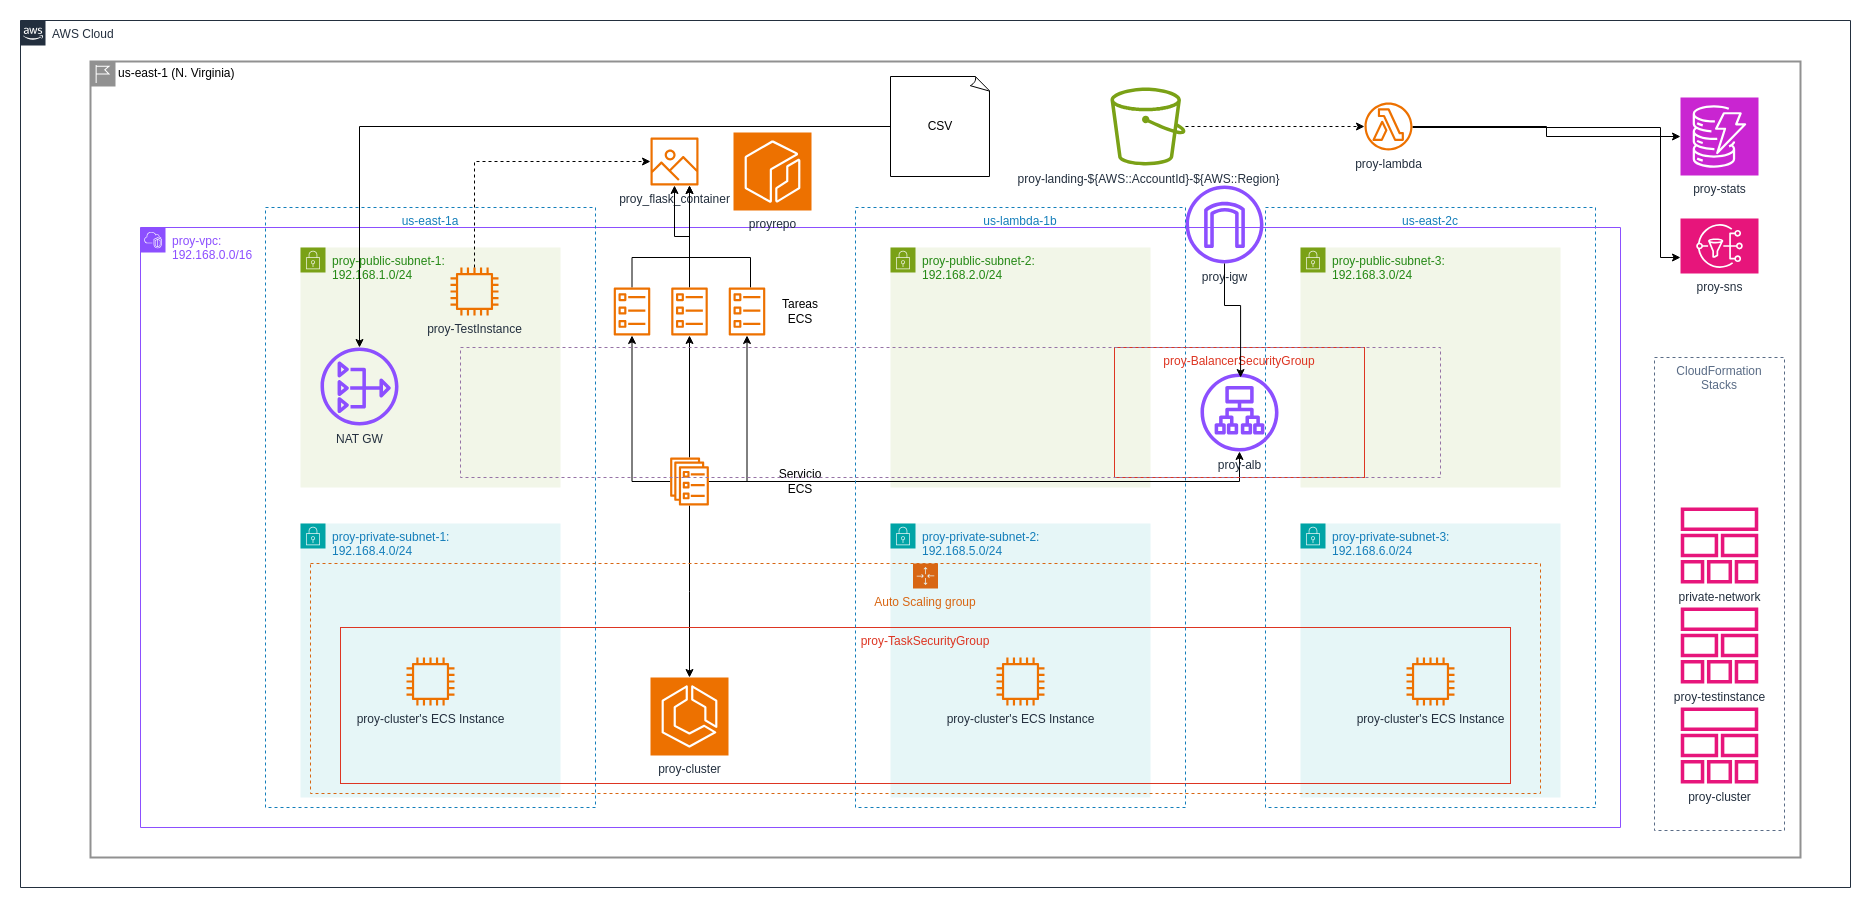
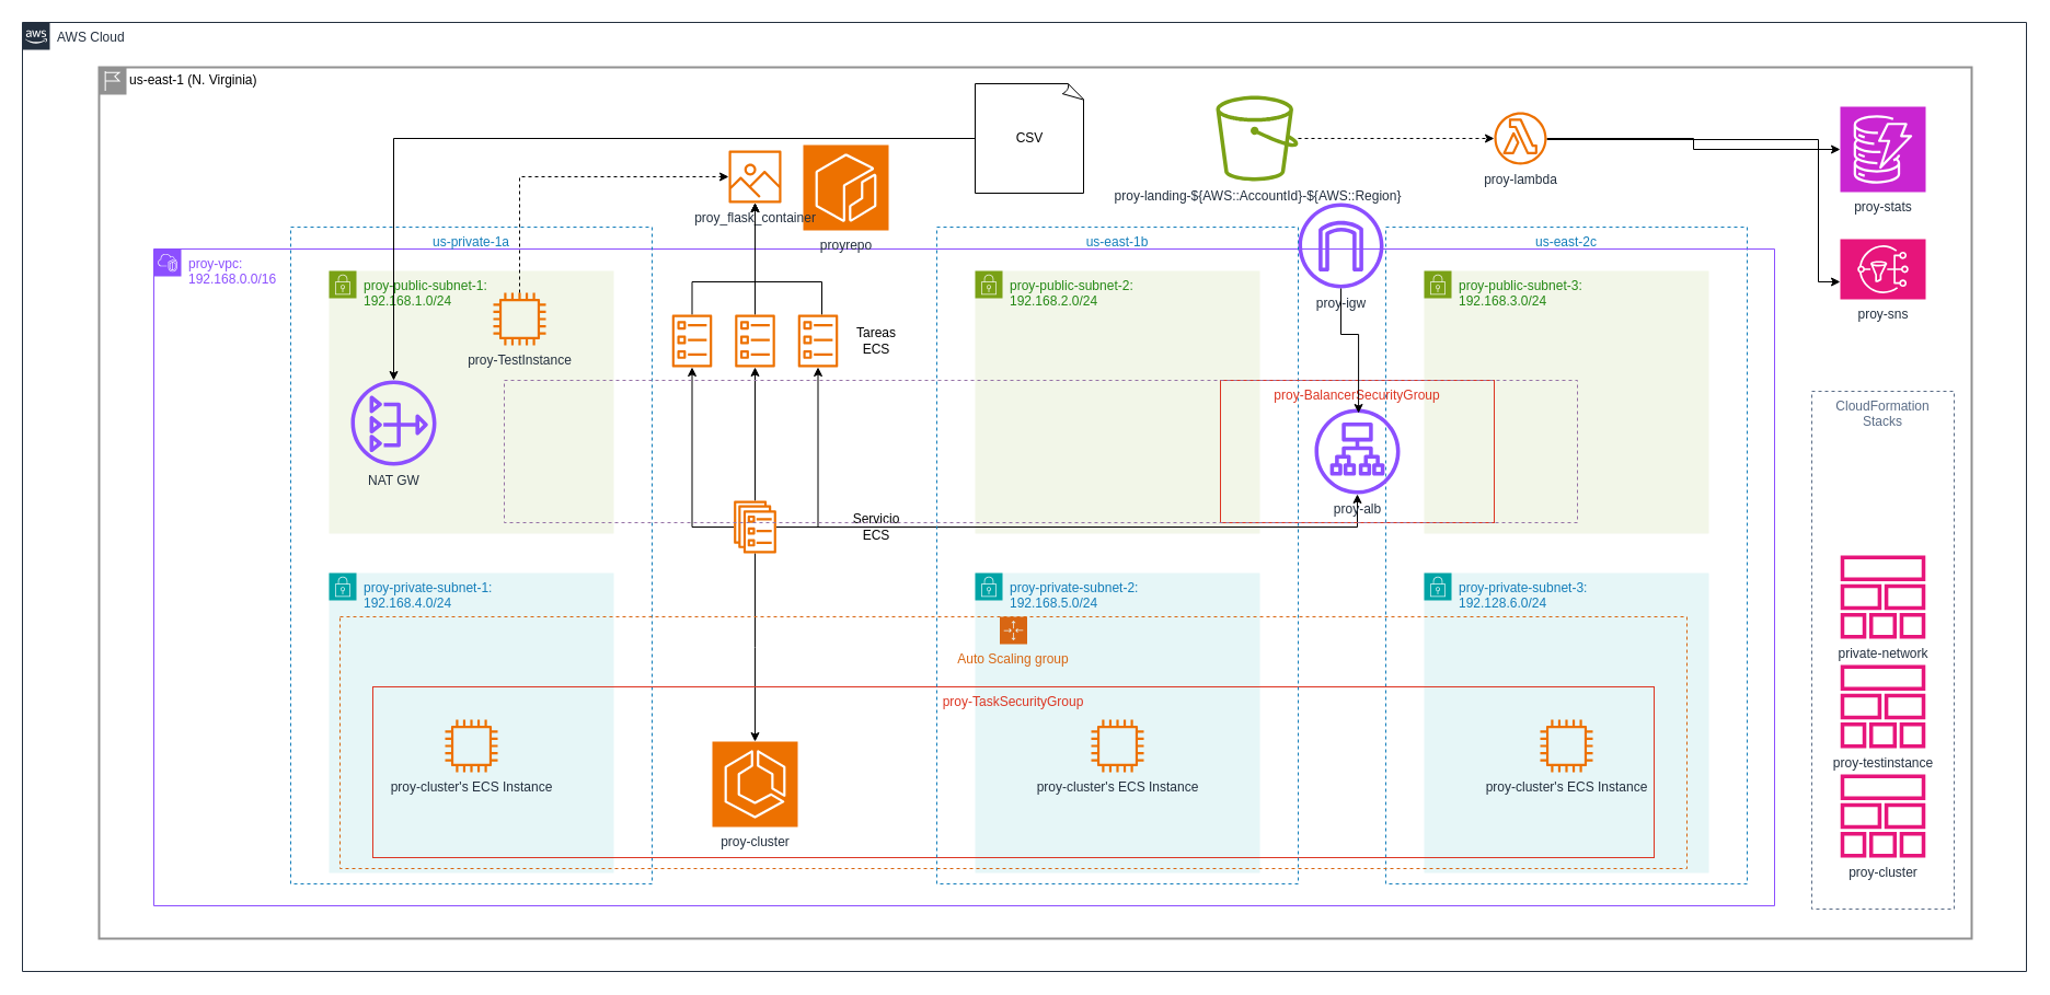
- <mxCell id="14" value="proy_flask_container" style="sketch=0;outlineConnect=0;fontColor=#232F3E;gradientColor=none;fillColor=#ED7100;strokeColor=none;dashed=0;verticalLabelPosition=bottom;verticalAlign=top;align=center;html=1;fontSize=12;fontStyle=0;aspect=fixed;pointerEvents=1;shape=mxgraph.aws4.container_registry_image;" vertex="1" parent="1"><mxGeometry x="650" y="137" width="48" height="48" as="geometry" /></mxCell>
+ <mxCell id="14" value="proy_flask_container" style="sketch=0;outlineConnect=0;fontColor=#232F3E;gradientColor=none;fillColor=#ED7100;strokeColor=none;dashed=0;verticalLabelPosition=bottom;verticalAlign=top;align=center;html=1;fontSize=12;fontStyle=0;aspect=fixed;pointerEvents=1;shape=mxgraph.aws4.container_registry_image;" vertex="1" parent="1"><mxGeometry x="665" y="137" width="48" height="48" as="geometry" /></mxCell>
- <mxCell id="10" value="us-east-1a" style="fillColor=none;strokeColor=#147EBA;dashed=1;verticalAlign=top;fontStyle=0;fontColor=#147EBA;whiteSpace=wrap;html=1;" vertex="1" parent="1"><mxGeometry x="265" y="207" width="330" height="600" as="geometry" /></mxCell>
+ <mxCell id="10" value="us-private-1a" style="fillColor=none;strokeColor=#147EBA;dashed=1;verticalAlign=top;fontStyle=0;fontColor=#147EBA;whiteSpace=wrap;html=1;" vertex="1" parent="1"><mxGeometry x="265" y="207" width="330" height="600" as="geometry" /></mxCell>
- <mxCell id="40" value="us-lambda-1b" style="fillColor=none;strokeColor=#147EBA;dashed=1;verticalAlign=top;fontStyle=0;fontColor=#147EBA;whiteSpace=wrap;html=1;" vertex="1" parent="1"><mxGeometry x="855" y="207" width="330" height="600" as="geometry" /></mxCell>
+ <mxCell id="40" value="us-east-1b" style="fillColor=none;strokeColor=#147EBA;dashed=1;verticalAlign=top;fontStyle=0;fontColor=#147EBA;whiteSpace=wrap;html=1;" vertex="1" parent="1"><mxGeometry x="855" y="207" width="330" height="600" as="geometry" /></mxCell>
- <mxCell id="36" value="proy-private-subnet-3:&lt;div&gt;192.168.6&lt;span style=&quot;background-color: transparent; color: light-dark(rgb(20, 126, 186), rgb(69, 160, 212));&quot;&gt;.0/24&lt;/span&gt;&lt;/div&gt;" style="points=[[0,0],[0.25,0],[0.5,0],[0.75,0],[1,0],[1,0.25],[1,0.5],[1,0.75],[1,1],[0.75,1],[0.5,1],[0.25,1],[0,1],[0,0.75],[0,0.5],[0,0.25]];outlineConnect=0;gradientColor=none;html=1;whiteSpace=wrap;fontSize=12;fontStyle=0;container=1;pointerEvents=0;collapsible=0;recursiveResize=0;shape=mxgraph.aws4.group;grIcon=mxgraph.aws4.group_security_group;grStroke=0;strokeColor=#00A4A6;fillColor=#E6F6F7;verticalAlign=top;align=left;spacingLeft=30;fontColor=#147EBA;dashed=0;" vertex="1" parent="1"><mxGeometry x="1300" y="523" width="260" height="274" as="geometry" /></mxCell>
+ <mxCell id="36" value="proy-private-subnet-3:&lt;div&gt;192.128.6&lt;span style=&quot;background-color: transparent; color: light-dark(rgb(20, 126, 186), rgb(69, 160, 212));&quot;&gt;.0/24&lt;/span&gt;&lt;/div&gt;" style="points=[[0,0],[0.25,0],[0.5,0],[0.75,0],[1,0],[1,0.25],[1,0.5],[1,0.75],[1,1],[0.75,1],[0.5,1],[0.25,1],[0,1],[0,0.75],[0,0.5],[0,0.25]];outlineConnect=0;gradientColor=none;html=1;whiteSpace=wrap;fontSize=12;fontStyle=0;container=1;pointerEvents=0;collapsible=0;recursiveResize=0;shape=mxgraph.aws4.group;grIcon=mxgraph.aws4.group_security_group;grStroke=0;strokeColor=#00A4A6;fillColor=#E6F6F7;verticalAlign=top;align=left;spacingLeft=30;fontColor=#147EBA;dashed=0;" vertex="1" parent="1"><mxGeometry x="1300" y="523" width="260" height="274" as="geometry" /></mxCell>
